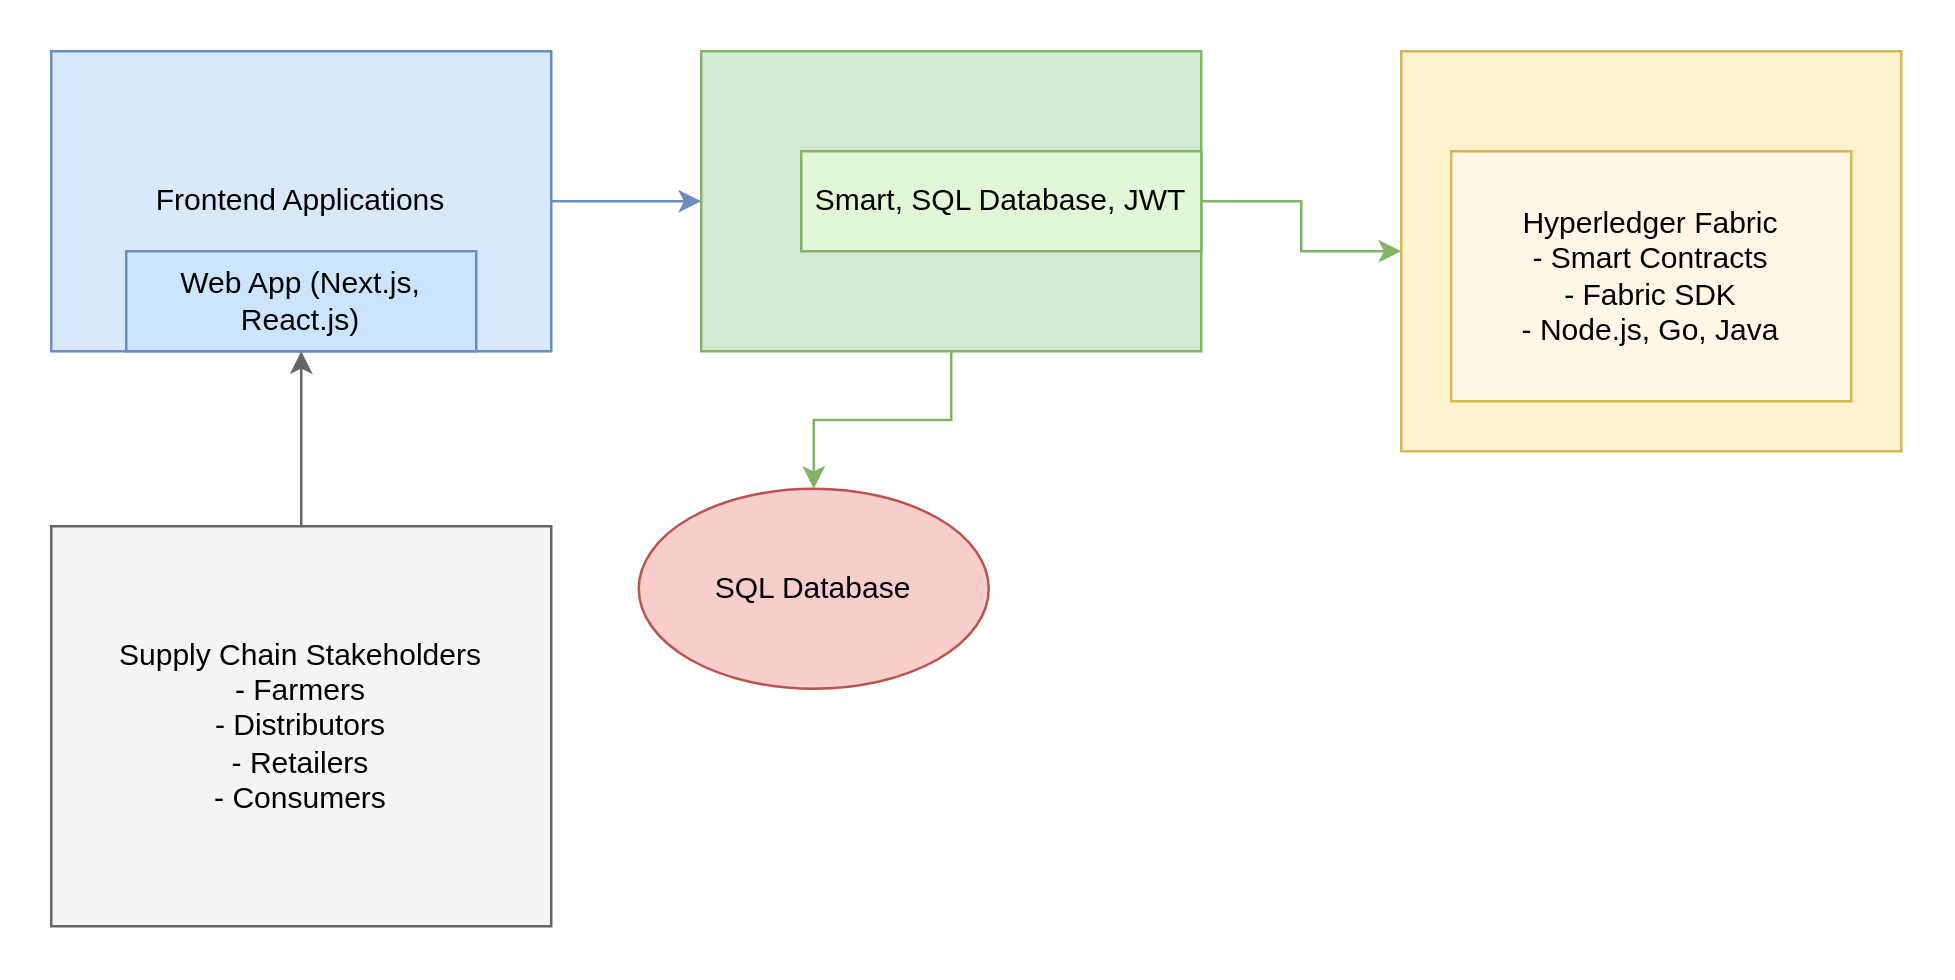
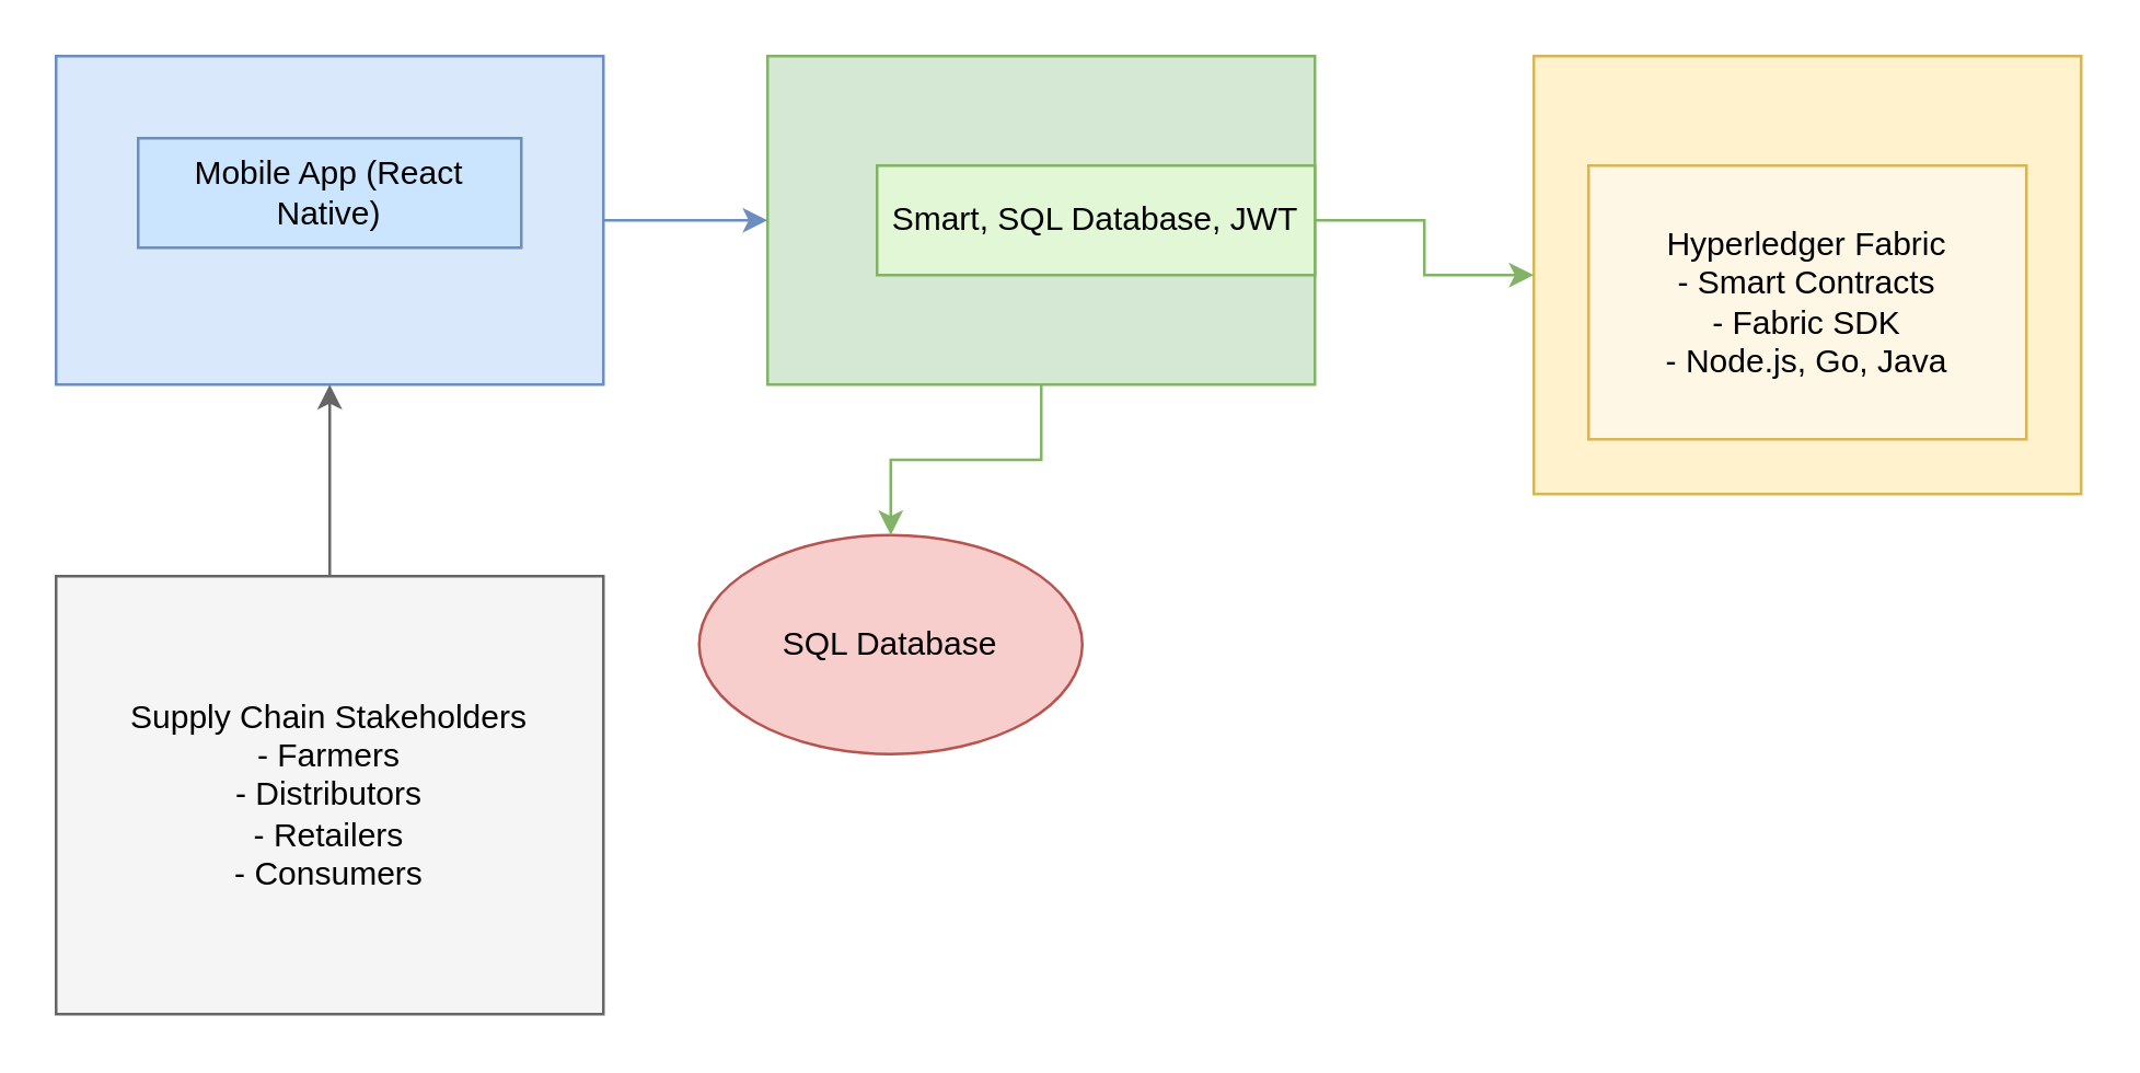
+ <mxCell id="3" value="Mobile App (React Native)" style="shape=rectangle;whiteSpace=wrap;html=1;fillColor=#cce5ff;strokeColor=#6c8ebf;" vertex="1" parent="2"><mxGeometry x="30" y="30" width="140" height="40" as="geometry" /></mxCell>
- <mxCell id="4" value="Web App (Next.js, React.js)" style="shape=rectangle;whiteSpace=wrap;html=1;fillColor=#cce5ff;strokeColor=#6c8ebf;" vertex="1" parent="2"><mxGeometry x="30" y="80" width="140" height="40" as="geometry" /></mxCell>
